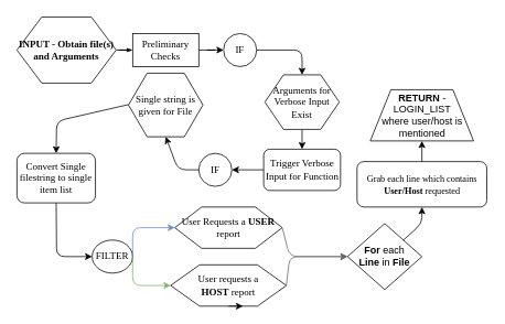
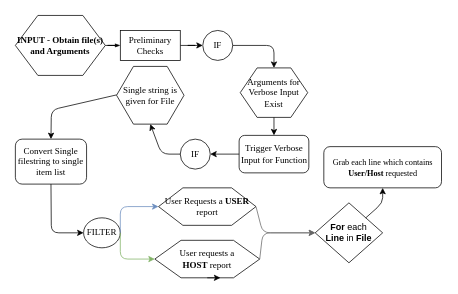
- <mxCell id="29" value="&lt;b&gt;RETURN &lt;/b&gt;- LOGIN_LIST &lt;br&gt;where user/host is mentioned" style="shape=trapezoid;perimeter=trapezoidPerimeter;whiteSpace=wrap;html=1;fontStyle=0" vertex="1" parent="1"><mxGeometry x="447.5" y="108" width="125" height="62" as="geometry" /></mxCell>
- <mxCell id="30" value="" style="endArrow=classic;html=1;exitX=0.5;exitY=0;exitDx=0;exitDy=0;entryX=0.5;entryY=1;entryDx=0;entryDy=0;" edge="1" parent="1" source="28" target="29"><mxGeometry width="50" height="50" relative="1" as="geometry"><mxPoint x="610" y="250" as="sourcePoint" /><mxPoint x="660" y="200" as="targetPoint" /></mxGeometry></mxCell>
